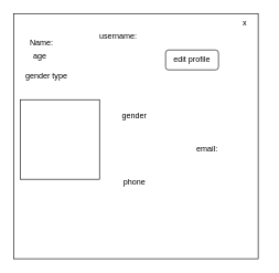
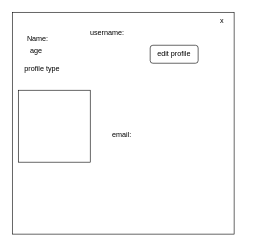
- <mxCell id="11" value="gender type" style="text;html=1;strokeColor=none;fillColor=none;align=center;verticalAlign=middle;whiteSpace=wrap;rounded=0;" vertex="1" parent="1"><mxGeometry x="30" y="100" width="80" height="30" as="geometry" /></mxCell>
+ <mxCell id="11" value="profile type" style="text;html=1;strokeColor=none;fillColor=none;align=center;verticalAlign=middle;whiteSpace=wrap;rounded=0;" vertex="1" parent="1"><mxGeometry x="30" y="100" width="80" height="30" as="geometry" /></mxCell>
- <mxCell id="10" value="gender" style="text;html=1;strokeColor=none;fillColor=none;align=center;verticalAlign=middle;whiteSpace=wrap;rounded=0;" vertex="1" parent="1"><mxGeometry x="172.5" y="160" width="60" height="30" as="geometry" /></mxCell>
- <mxCell id="6" value="email:" style="text;html=1;strokeColor=none;fillColor=none;align=center;verticalAlign=middle;whiteSpace=wrap;rounded=0;" vertex="1" parent="1"><mxGeometry x="282.5" y="210" width="60" height="30" as="geometry" /></mxCell>
+ <mxCell id="6" value="email:" style="text;html=1;strokeColor=none;fillColor=none;align=center;verticalAlign=middle;whiteSpace=wrap;rounded=0;" vertex="1" parent="1"><mxGeometry x="172.5" y="210" width="60" height="30" as="geometry" /></mxCell>
- <mxCell id="8" value="phone" style="text;html=1;strokeColor=none;fillColor=none;align=center;verticalAlign=middle;whiteSpace=wrap;rounded=0;" vertex="1" parent="1"><mxGeometry x="172.5" y="260" width="60" height="30" as="geometry" /></mxCell>
